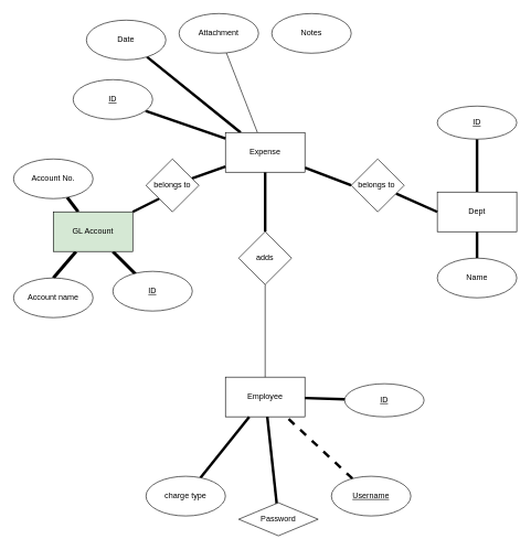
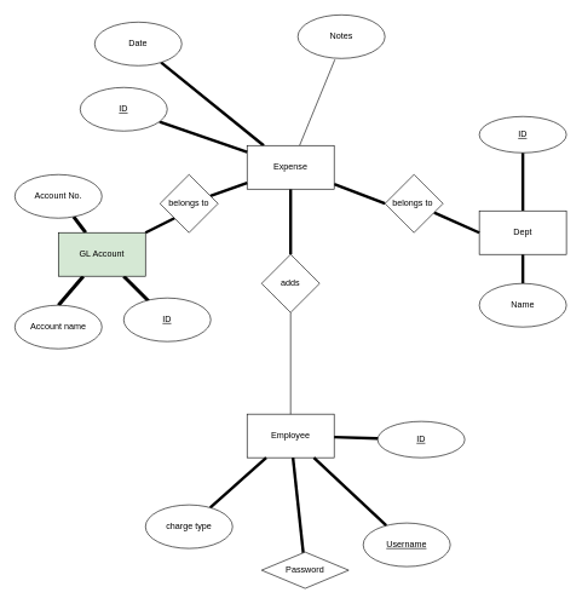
- <mxCell id="18" value="Attachment" style="ellipse;whiteSpace=wrap;html=1;" parent="1" vertex="1"><mxGeometry x="270" y="20" width="120" height="60" as="geometry" /></mxCell>
- <mxCell id="12" style="edgeStyle=none;html=1;endArrow=none;endFill=0;" parent="1" source="16" target="18" edge="1"><mxGeometry relative="1" as="geometry" /></mxCell>
+ <mxCell id="13" style="edgeStyle=none;html=1;entryX=0.425;entryY=1.025;entryDx=0;entryDy=0;entryPerimeter=0;endArrow=none;endFill=0;" parent="1" source="16" target="19" edge="1"><mxGeometry relative="1" as="geometry" /></mxCell>
- <mxCell id="34" style="edgeStyle=none;html=1;endArrow=none;endFill=0;strokeWidth=4;dashed=1;" parent="1" source="35" target="5" edge="1"><mxGeometry relative="1" as="geometry" /></mxCell>
+ <mxCell id="34" style="edgeStyle=none;html=1;endArrow=none;endFill=0;strokeWidth=4;" parent="1" source="35" target="5" edge="1"><mxGeometry relative="1" as="geometry" /></mxCell>
- <mxCell id="39" value="charge type" style="ellipse;whiteSpace=wrap;html=1;" parent="1" vertex="1"><mxGeometry x="220" y="720" width="120" height="60" as="geometry" /></mxCell>
+ <mxCell id="39" value="charge type" style="ellipse;whiteSpace=wrap;html=1;" parent="1" vertex="1"><mxGeometry x="200" y="695" width="120" height="60" as="geometry" /></mxCell>
